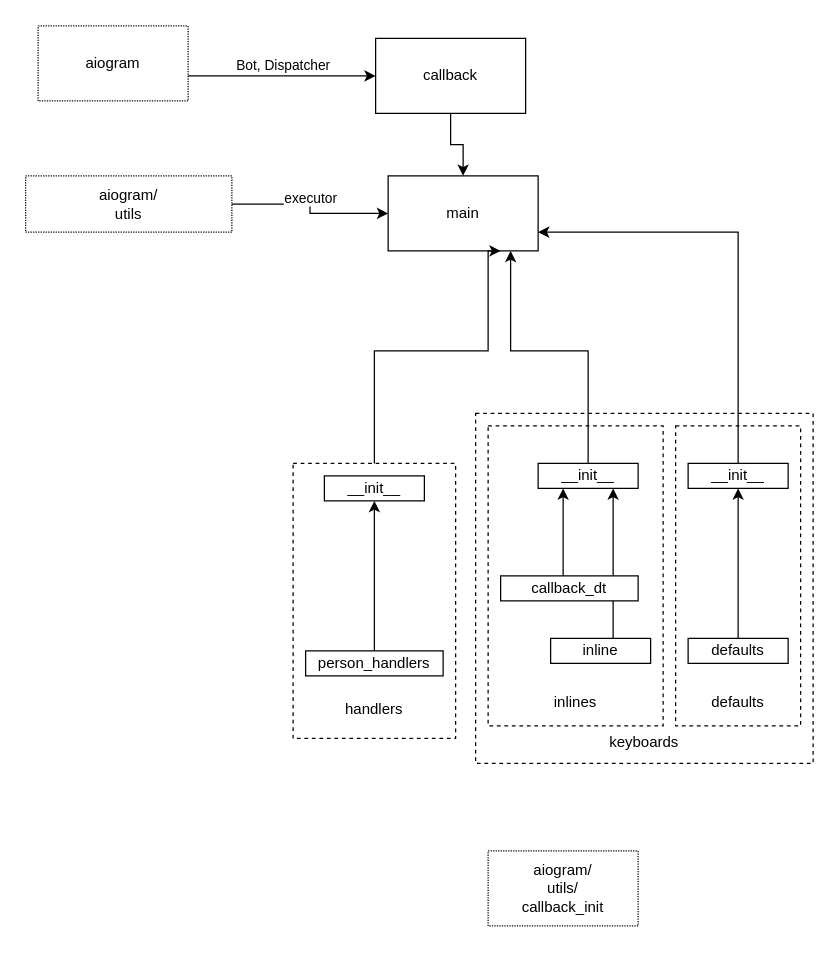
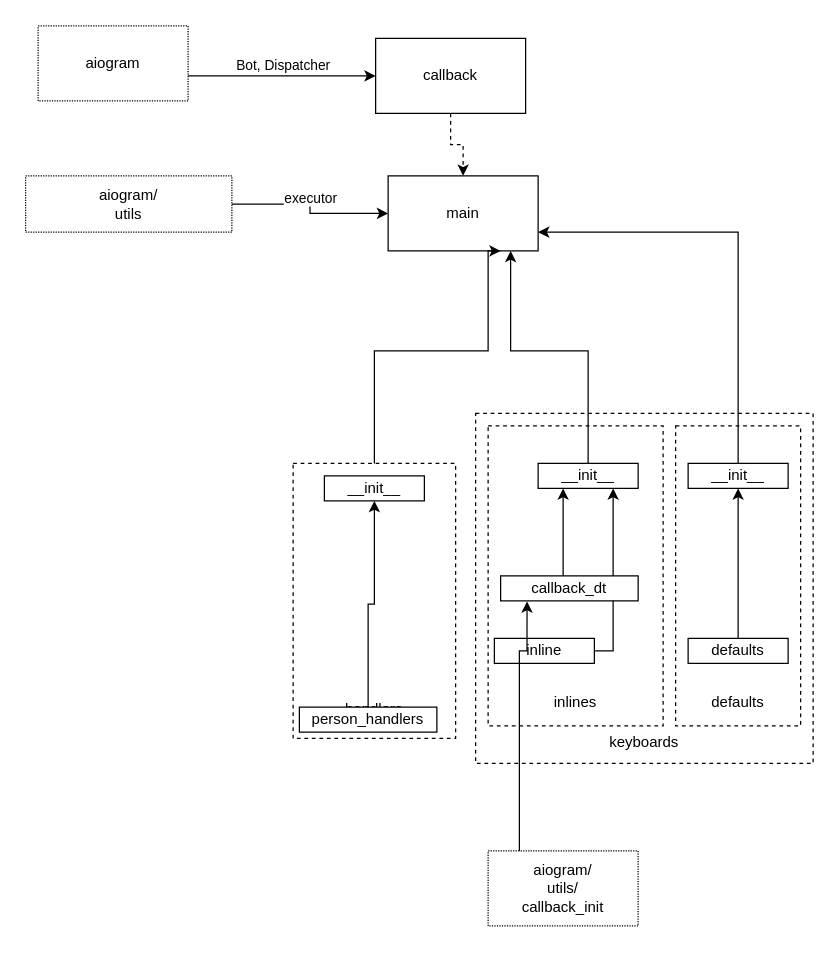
- <mxCell id="26" value="" style="edgeStyle=orthogonalEdgeStyle;rounded=0;orthogonalLoop=1;jettySize=auto;html=1;labelBackgroundColor=none;startArrow=none;startFill=0;endArrow=classic;endFill=1;" edge="1" parent="1" source="27" target="8"><mxGeometry relative="1" as="geometry" /></mxCell>
+ <mxCell id="26" value="" style="edgeStyle=orthogonalEdgeStyle;rounded=0;orthogonalLoop=1;jettySize=auto;html=1;labelBackgroundColor=none;startArrow=none;startFill=0;endArrow=classic;endFill=1;dashed=1;" edge="1" parent="1" source="27" target="8"><mxGeometry relative="1" as="geometry" /></mxCell>
- <mxCell id="9" value="inline" style="whiteSpace=wrap;html=1;rounded=0;" vertex="1" parent="1"><mxGeometry x="440" y="510" width="80" height="20" as="geometry" /></mxCell>
+ <mxCell id="9" value="inline" style="whiteSpace=wrap;html=1;rounded=0;" vertex="1" parent="1"><mxGeometry x="395" y="510" width="80" height="20" as="geometry" /></mxCell>
- <mxCell id="18" value="person_handlers" style="whiteSpace=wrap;html=1;rounded=0;" vertex="1" parent="1"><mxGeometry x="244" y="520" width="110" height="20" as="geometry" /></mxCell>
+ <mxCell id="18" value="person_handlers" style="whiteSpace=wrap;html=1;rounded=0;" vertex="1" parent="1"><mxGeometry x="239" y="565" width="110" height="20" as="geometry" /></mxCell>
+ <mxCell id="21" style="edgeStyle=orthogonalEdgeStyle;rounded=0;orthogonalLoop=1;jettySize=auto;html=1;startArrow=none;startFill=0;endArrow=classic;endFill=1;entryX=0.192;entryY=1.02;entryDx=0;entryDy=0;entryPerimeter=0;" edge="1" parent="1" source="22" target="11"><mxGeometry relative="1" as="geometry"><mxPoint x="411" y="490" as="targetPoint" /><Array as="points"><mxPoint x="415" y="520" /></Array></mxGeometry></mxCell>
